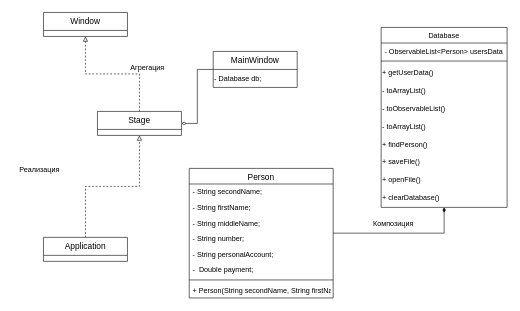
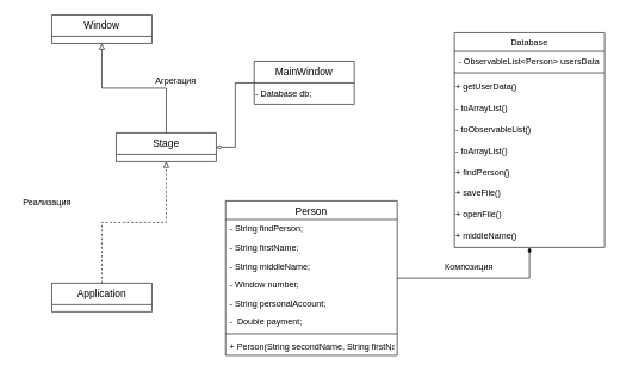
- <mxCell id="23" style="edgeStyle=orthogonalEdgeStyle;rounded=0;orthogonalLoop=1;jettySize=auto;html=1;entryX=0.5;entryY=1;entryDx=0;entryDy=0;endArrow=block;endFill=0;dashed=1;" edge="1" parent="1" source="24" target="25"><mxGeometry relative="1" as="geometry" /></mxCell>
+ <mxCell id="23" style="edgeStyle=orthogonalEdgeStyle;rounded=0;orthogonalLoop=1;jettySize=auto;html=1;entryX=0.5;entryY=1;entryDx=0;entryDy=0;endArrow=block;endFill=0;" edge="1" parent="1" source="24" target="25"><mxGeometry relative="1" as="geometry" /></mxCell>
- <mxCell id="4" value="- String secondName;" style="text;align=left;verticalAlign=top;spacingLeft=4;spacingRight=4;overflow=hidden;rotatable=0;points=[[0,0.5],[1,0.5]];portConstraint=eastwest;rounded=0;shadow=0;html=0;" parent="3" vertex="1"><mxGeometry y="26" width="240" height="26" as="geometry" /></mxCell>
+ <mxCell id="4" value="- String findPerson;" style="text;align=left;verticalAlign=top;spacingLeft=4;spacingRight=4;overflow=hidden;rotatable=0;points=[[0,0.5],[1,0.5]];portConstraint=eastwest;rounded=0;shadow=0;html=0;" parent="3" vertex="1"><mxGeometry y="26" width="240" height="26" as="geometry" /></mxCell>
- <mxCell id="22" value="+&amp;nbsp;clearDatabase()" style="text;html=1;strokeColor=none;fillColor=none;align=left;verticalAlign=middle;whiteSpace=wrap;rounded=0;" vertex="1" parent="12"><mxGeometry y="270" width="210" height="30" as="geometry" /></mxCell>
+ <mxCell id="22" value="+&amp;nbsp;middleName()" style="text;html=1;strokeColor=none;fillColor=none;align=left;verticalAlign=middle;whiteSpace=wrap;rounded=0;" vertex="1" parent="12"><mxGeometry y="270" width="210" height="30" as="geometry" /></mxCell>
- <mxCell id="7" value="- String number; " style="text;align=left;verticalAlign=top;spacingLeft=4;spacingRight=4;overflow=hidden;rotatable=0;points=[[0,0.5],[1,0.5]];portConstraint=eastwest;rounded=0;shadow=0;html=0;" vertex="1" parent="3"><mxGeometry y="104" width="240" height="26" as="geometry" /></mxCell>
+ <mxCell id="7" value="- Window number; " style="text;align=left;verticalAlign=top;spacingLeft=4;spacingRight=4;overflow=hidden;rotatable=0;points=[[0,0.5],[1,0.5]];portConstraint=eastwest;rounded=0;shadow=0;html=0;" vertex="1" parent="3"><mxGeometry y="104" width="240" height="26" as="geometry" /></mxCell>
